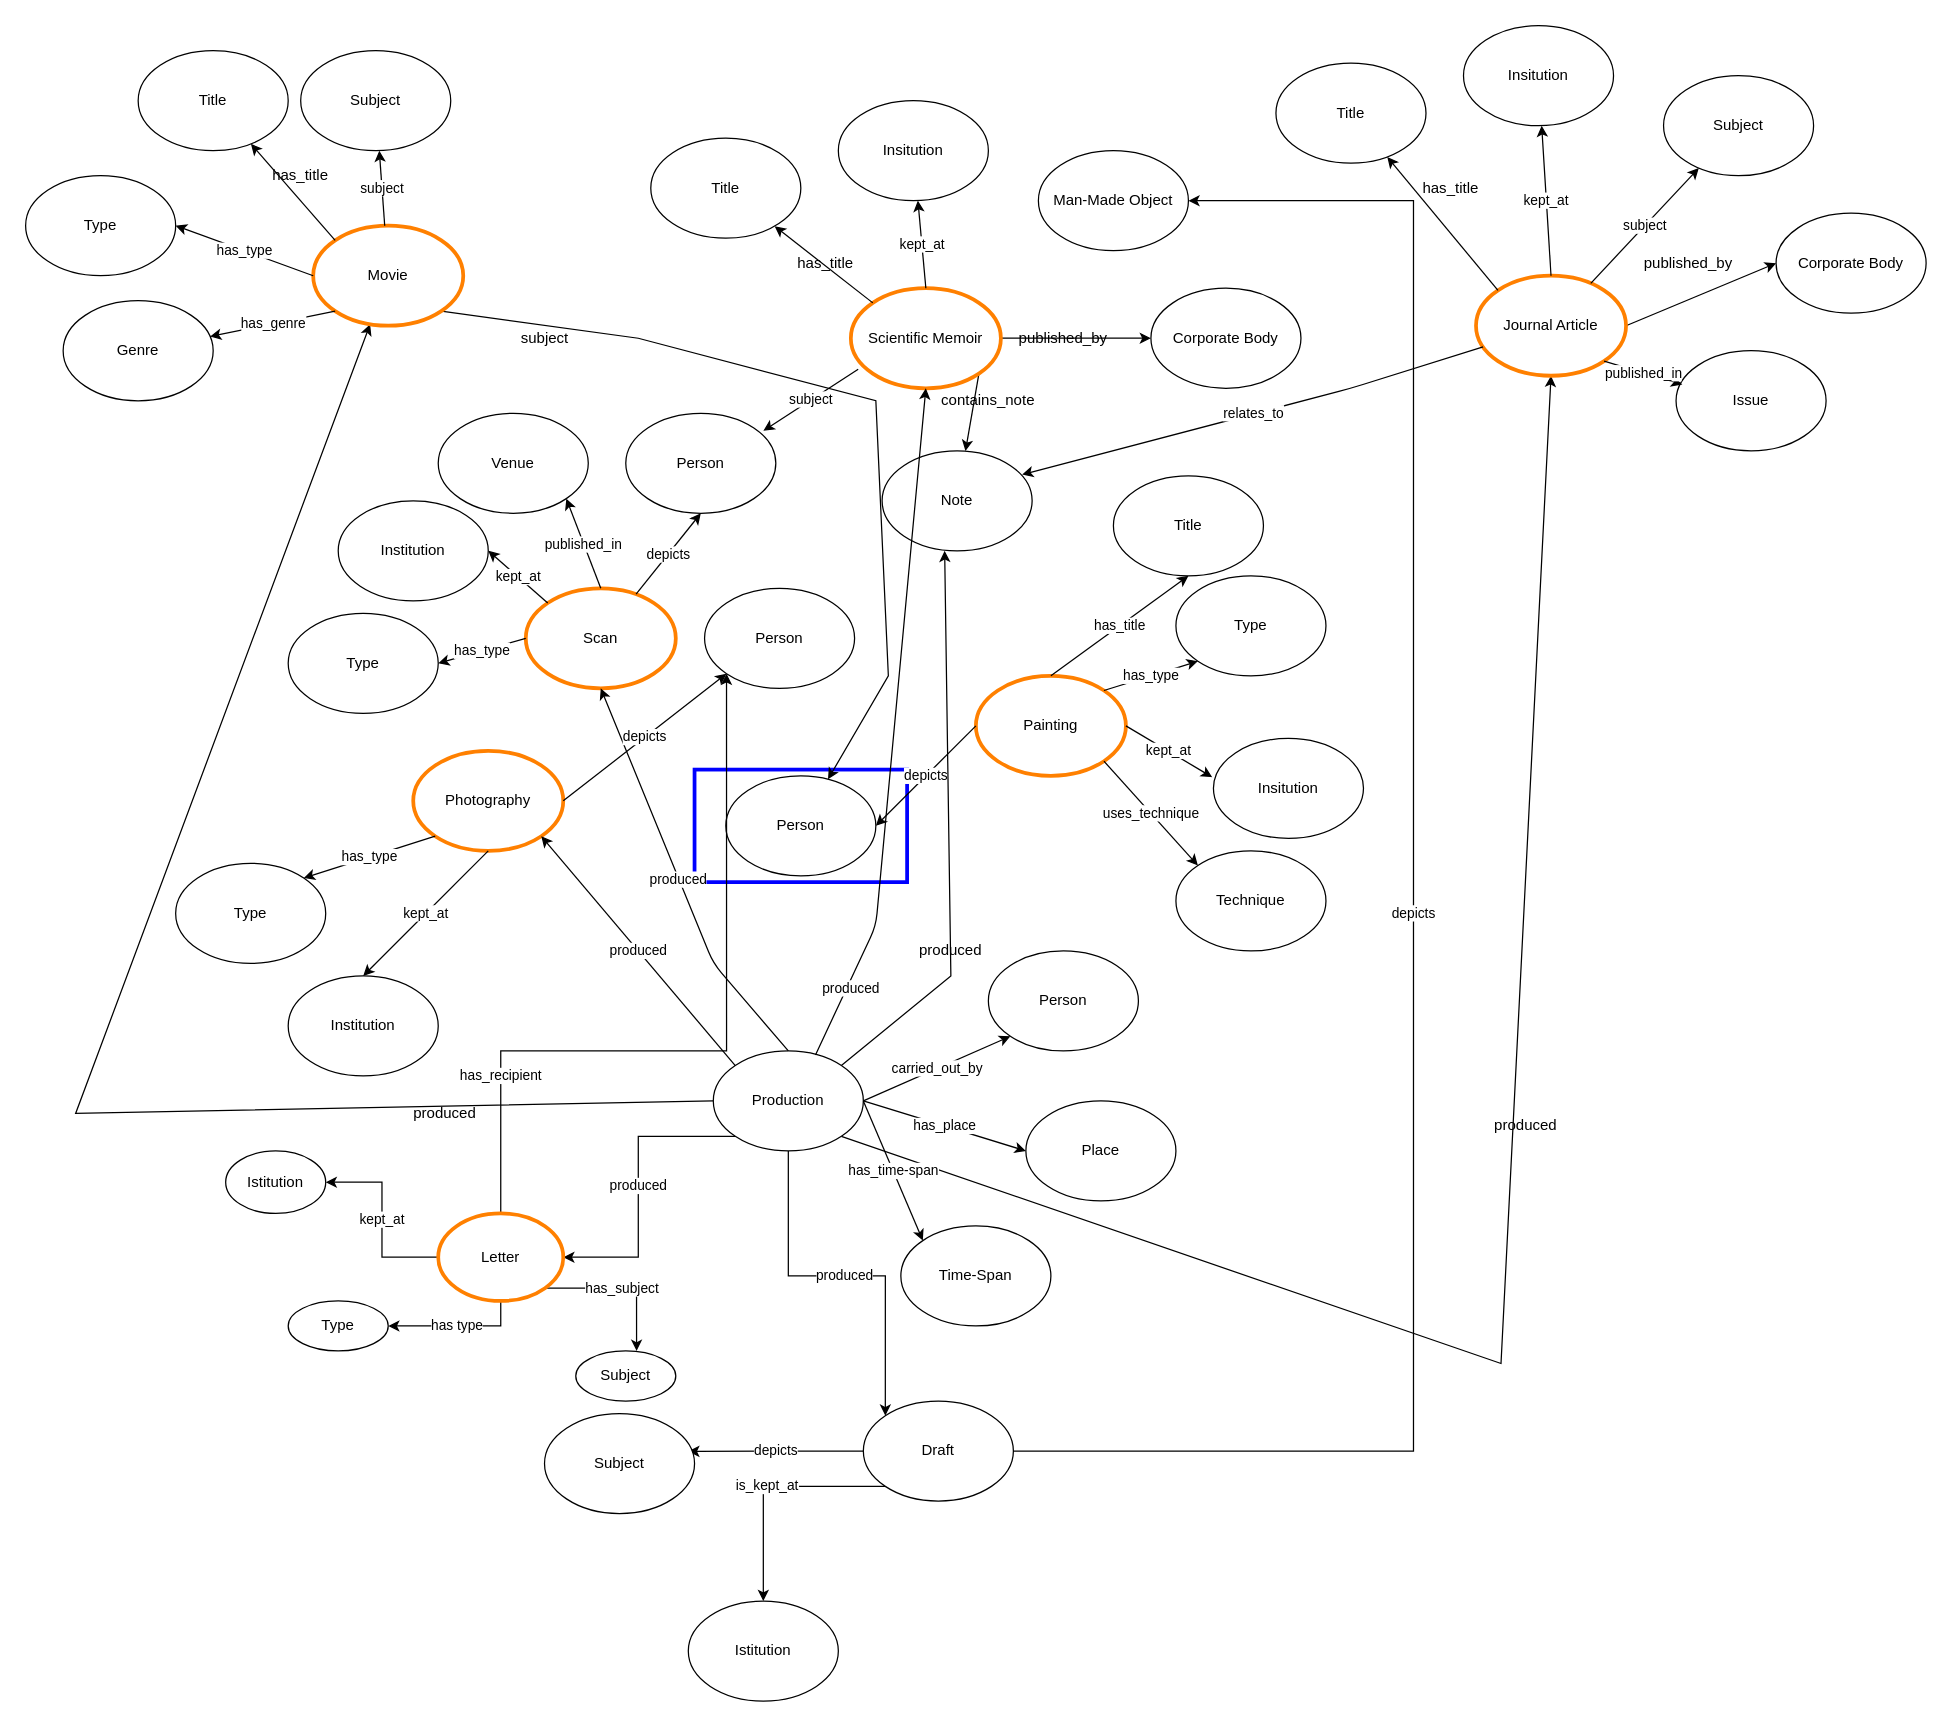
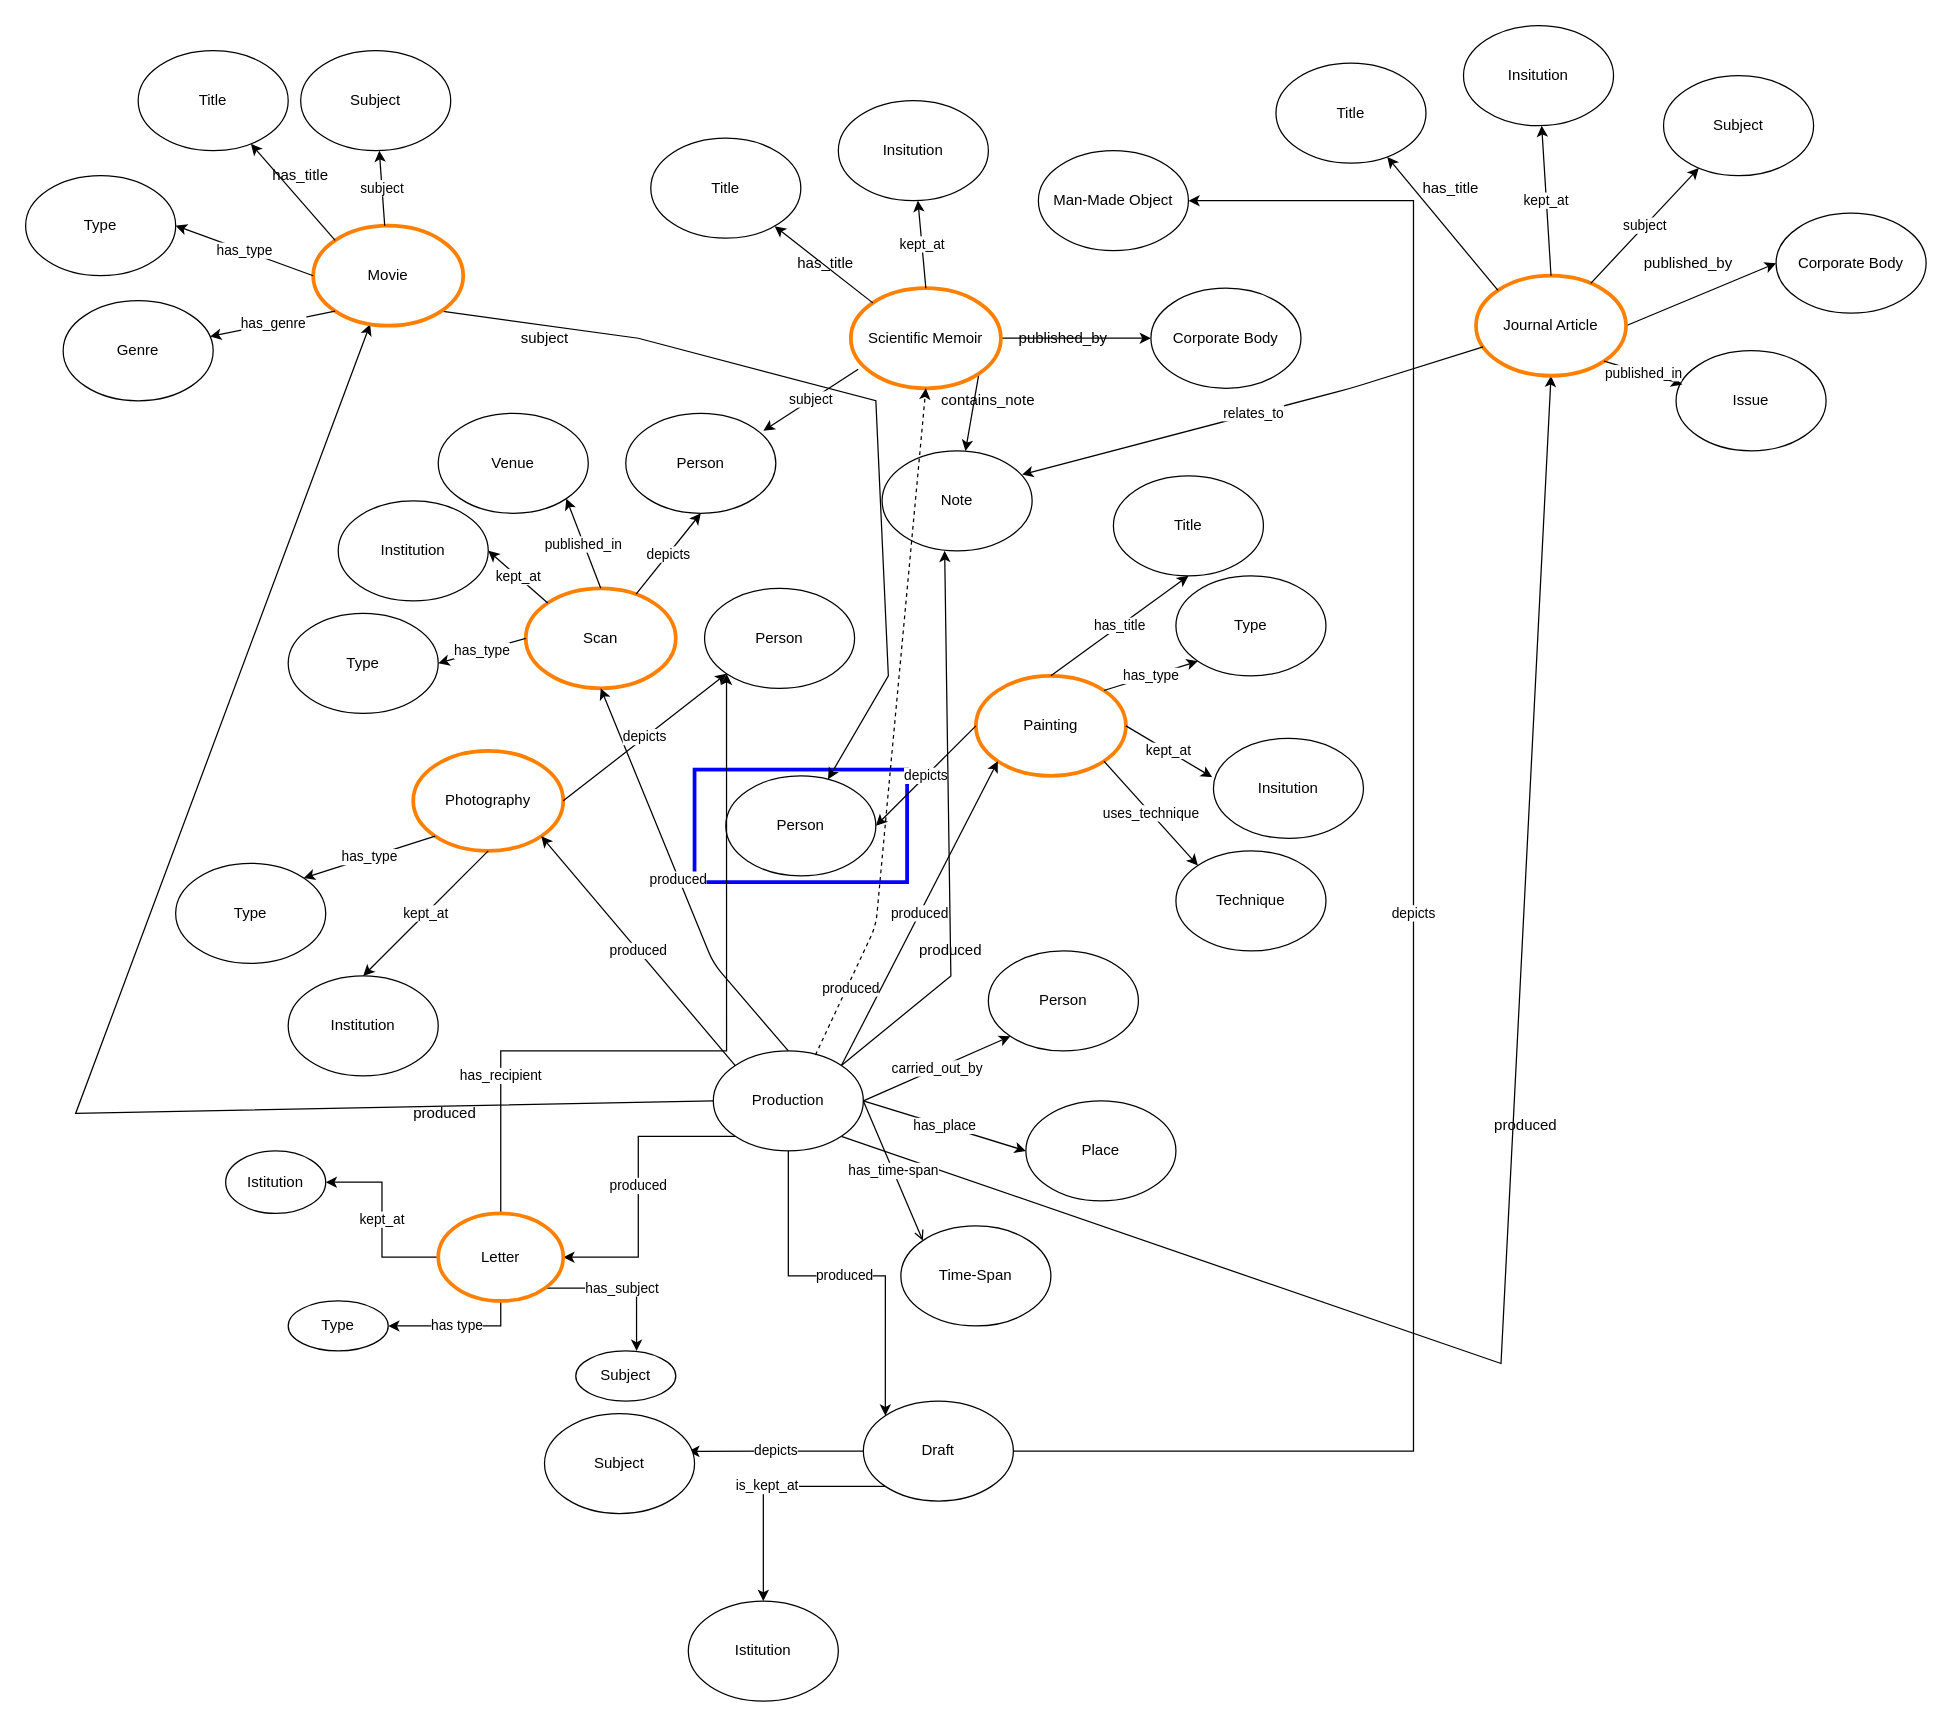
- <mxCell id="72" value="produced" style="endArrow=classic;html=1;exitX=0.681;exitY=0.04;exitDx=0;exitDy=0;entryX=0.5;entryY=1;entryDx=0;entryDy=0;exitPerimeter=0;" parent="1" source="12" target="30" edge="1"><mxGeometry x="-0.779" y="-3" width="50" height="50" relative="1" as="geometry"><mxPoint x="640" y="790" as="sourcePoint" /><mxPoint x="795.147" y="546.569" as="targetPoint" /><Array as="points"><mxPoint x="700" y="740" /></Array><mxPoint as="offset" /></mxGeometry></mxCell>
+ <mxCell id="72" value="produced" style="endArrow=classic;html=1;exitX=0.681;exitY=0.04;exitDx=0;exitDy=0;entryX=0.5;entryY=1;entryDx=0;entryDy=0;exitPerimeter=0;dashed=1;" parent="1" source="12" target="30" edge="1"><mxGeometry x="-0.779" y="-3" width="50" height="50" relative="1" as="geometry"><mxPoint x="640" y="790" as="sourcePoint" /><mxPoint x="795.147" y="546.569" as="targetPoint" /><Array as="points"><mxPoint x="700" y="740" /></Array><mxPoint as="offset" /></mxGeometry></mxCell>
+ <mxCell id="13" value="produced" style="endArrow=classic;html=1;exitX=1;exitY=0;exitDx=0;exitDy=0;entryX=0;entryY=1;entryDx=0;entryDy=0;" parent="1" source="12" target="5" edge="1"><mxGeometry width="50" height="50" relative="1" as="geometry"><mxPoint x="790" y="730" as="sourcePoint" /><mxPoint x="840" y="680" as="targetPoint" /></mxGeometry></mxCell>
- <mxCell id="16" value="has_time-span" style="endArrow=classic;html=1;entryX=0;entryY=0;entryDx=0;entryDy=0;exitX=1;exitY=0.5;exitDx=0;exitDy=0;" parent="1" source="12" target="17" edge="1"><mxGeometry width="50" height="50" relative="1" as="geometry"><mxPoint x="640" y="930" as="sourcePoint" /><mxPoint x="590" y="1010" as="targetPoint" /><Array as="points" /></mxGeometry></mxCell>
+ <mxCell id="16" value="has_time-span" style="endArrow=open;html=1;entryX=0;entryY=0;entryDx=0;entryDy=0;exitX=1;exitY=0.5;exitDx=0;exitDy=0;" parent="1" source="12" target="17" edge="1"><mxGeometry width="50" height="50" relative="1" as="geometry"><mxPoint x="640" y="930" as="sourcePoint" /><mxPoint x="590" y="1010" as="targetPoint" /><Array as="points" /></mxGeometry></mxCell>
